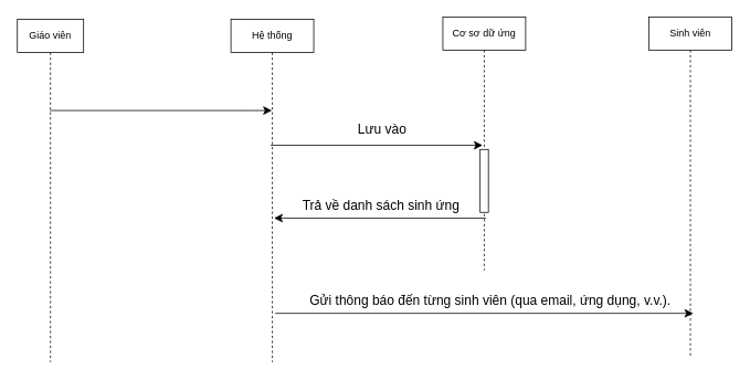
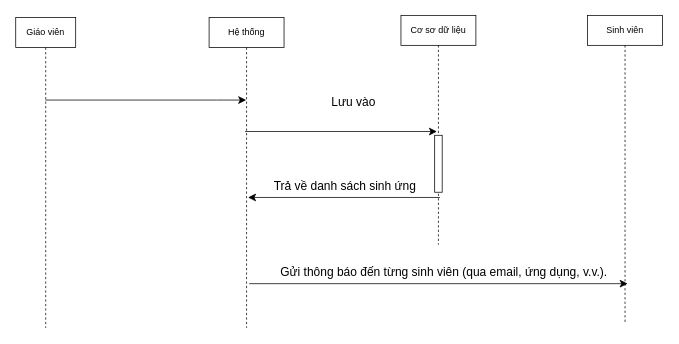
- <mxCell id="8" value="Cơ sơ dữ ứng" style="shape=umlLifeline;perimeter=lifelinePerimeter;whiteSpace=wrap;html=1;container=1;dropTarget=0;collapsible=0;recursiveResize=0;outlineConnect=0;portConstraint=eastwest;newEdgeStyle={&quot;curved&quot;:0,&quot;rounded&quot;:0};" vertex="1" parent="1"><mxGeometry x="534" y="20" width="100" height="306" as="geometry" /></mxCell>
+ <mxCell id="8" value="Cơ sơ dữ liệu" style="shape=umlLifeline;perimeter=lifelinePerimeter;whiteSpace=wrap;html=1;container=1;dropTarget=0;collapsible=0;recursiveResize=0;outlineConnect=0;portConstraint=eastwest;newEdgeStyle={&quot;curved&quot;:0,&quot;rounded&quot;:0};" vertex="1" parent="1"><mxGeometry x="534" y="20" width="100" height="306" as="geometry" /></mxCell>
- <mxCell id="11" value="Lưu vào" style="text;strokeColor=none;fillColor=none;html=1;align=center;verticalAlign=middle;whiteSpace=wrap;rounded=0;fontSize=16;" vertex="1" parent="1"><mxGeometry x="426" y="141" width="70" height="30" as="geometry" /></mxCell>
+ <mxCell id="11" value="Lưu vào" style="text;strokeColor=none;fillColor=none;html=1;align=center;verticalAlign=middle;whiteSpace=wrap;rounded=0;fontSize=16;" vertex="1" parent="1"><mxGeometry x="436" y="121" width="70" height="30" as="geometry" /></mxCell>
